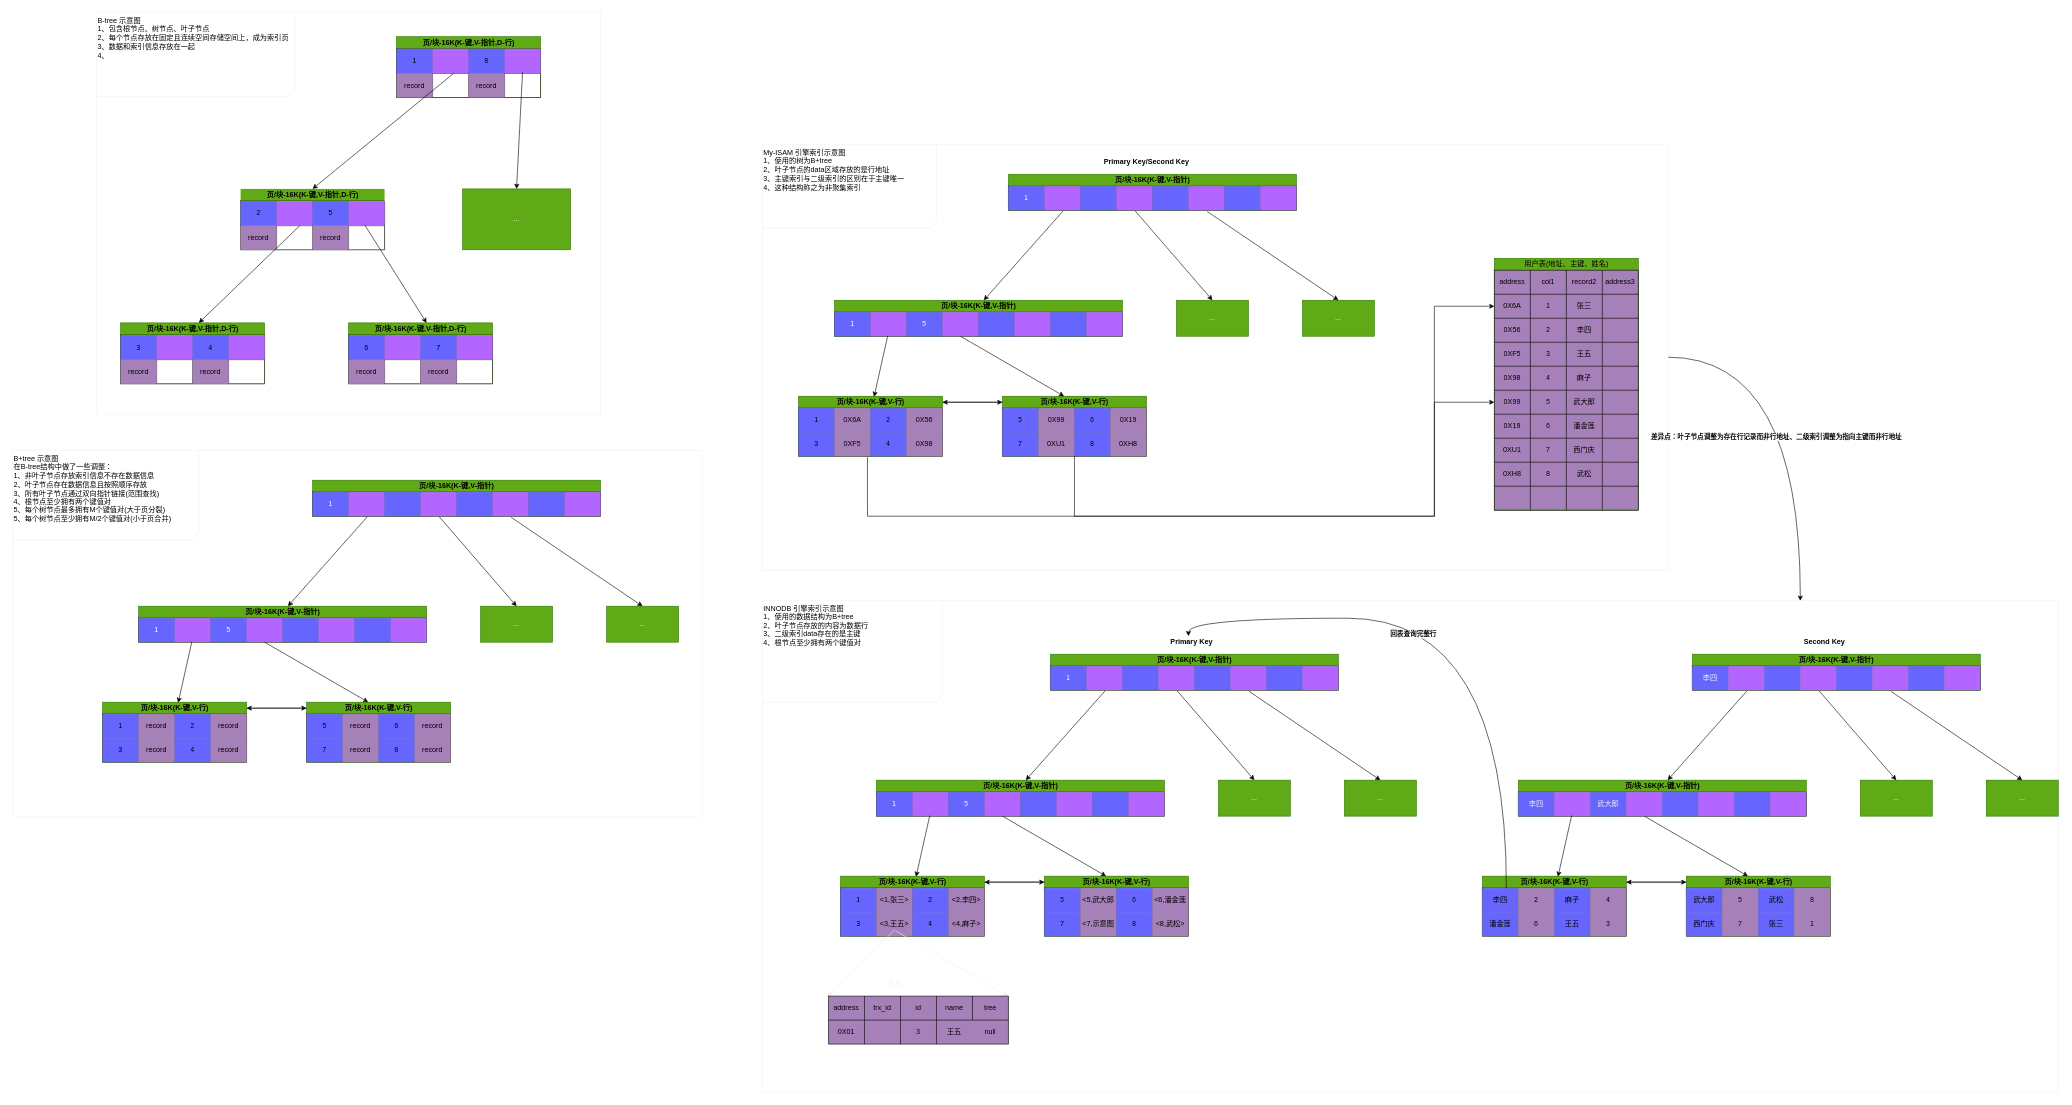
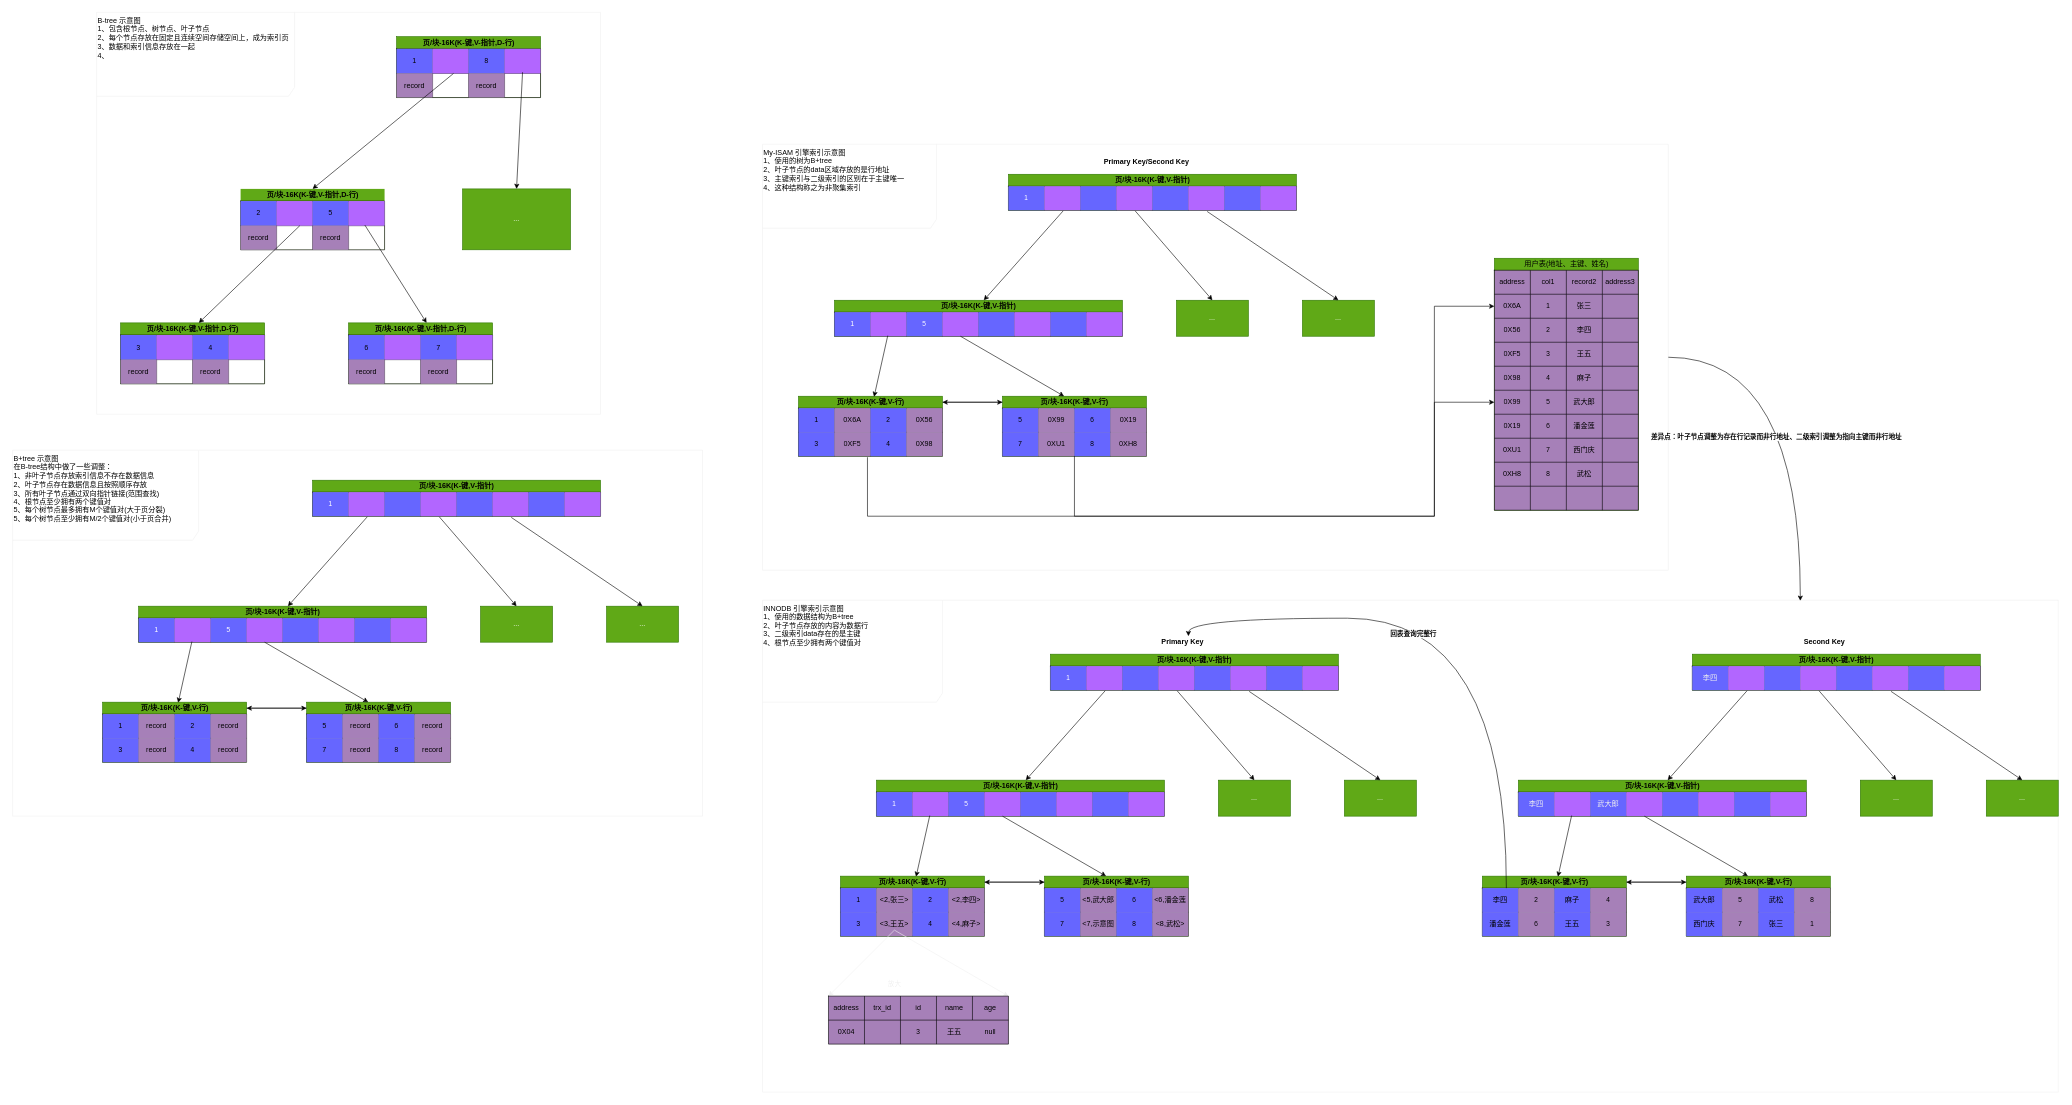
- <mxCell id="357" value="Primary Key" style="text;html=1;align=center;verticalAlign=middle;resizable=0;points=[];autosize=1;strokeColor=none;fontStyle=1" vertex="1" parent="1"><mxGeometry x="1940.09" y="1060" width="90" height="20" as="geometry" /></mxCell>
+ <mxCell id="357" value="Primary Key" style="text;html=1;align=center;verticalAlign=middle;resizable=0;points=[];autosize=1;strokeColor=none;fontStyle=1" vertex="1" parent="1"><mxGeometry x="1925.09" y="1060" width="90" height="20" as="geometry" /></mxCell>
- <mxCell id="272" value="&amp;lt;1,张三&amp;gt;" style="shape=partialRectangle;html=1;whiteSpace=wrap;connectable=0;overflow=hidden;top=0;left=0;bottom=0;right=0;fillColor=#A680B8;" vertex="1" parent="270"><mxGeometry x="60" width="60" height="40" as="geometry" /></mxCell>
+ <mxCell id="272" value="&amp;lt;2,张三&amp;gt;" style="shape=partialRectangle;html=1;whiteSpace=wrap;connectable=0;overflow=hidden;top=0;left=0;bottom=0;right=0;fillColor=#A680B8;" vertex="1" parent="270"><mxGeometry x="60" width="60" height="40" as="geometry" /></mxCell>
- <mxCell id="370" value="tree" style="shape=partialRectangle;html=1;whiteSpace=wrap;connectable=0;overflow=hidden;fillColor=none;top=0;left=0;bottom=0;right=0;" vertex="1" parent="365"><mxGeometry x="240" width="60" height="40" as="geometry" /></mxCell>
+ <mxCell id="370" value="age" style="shape=partialRectangle;html=1;whiteSpace=wrap;connectable=0;overflow=hidden;fillColor=none;top=0;left=0;bottom=0;right=0;" vertex="1" parent="365"><mxGeometry x="240" width="60" height="40" as="geometry" /></mxCell>
- <mxCell id="372" value="&lt;span&gt;0X01&lt;/span&gt;" style="shape=partialRectangle;html=1;whiteSpace=wrap;connectable=0;overflow=hidden;fillColor=none;top=0;left=0;bottom=0;right=0;" vertex="1" parent="371"><mxGeometry width="60" height="40" as="geometry" /></mxCell>
+ <mxCell id="372" value="&lt;span&gt;0X04&lt;/span&gt;" style="shape=partialRectangle;html=1;whiteSpace=wrap;connectable=0;overflow=hidden;fillColor=none;top=0;left=0;bottom=0;right=0;" vertex="1" parent="371"><mxGeometry width="60" height="40" as="geometry" /></mxCell>
